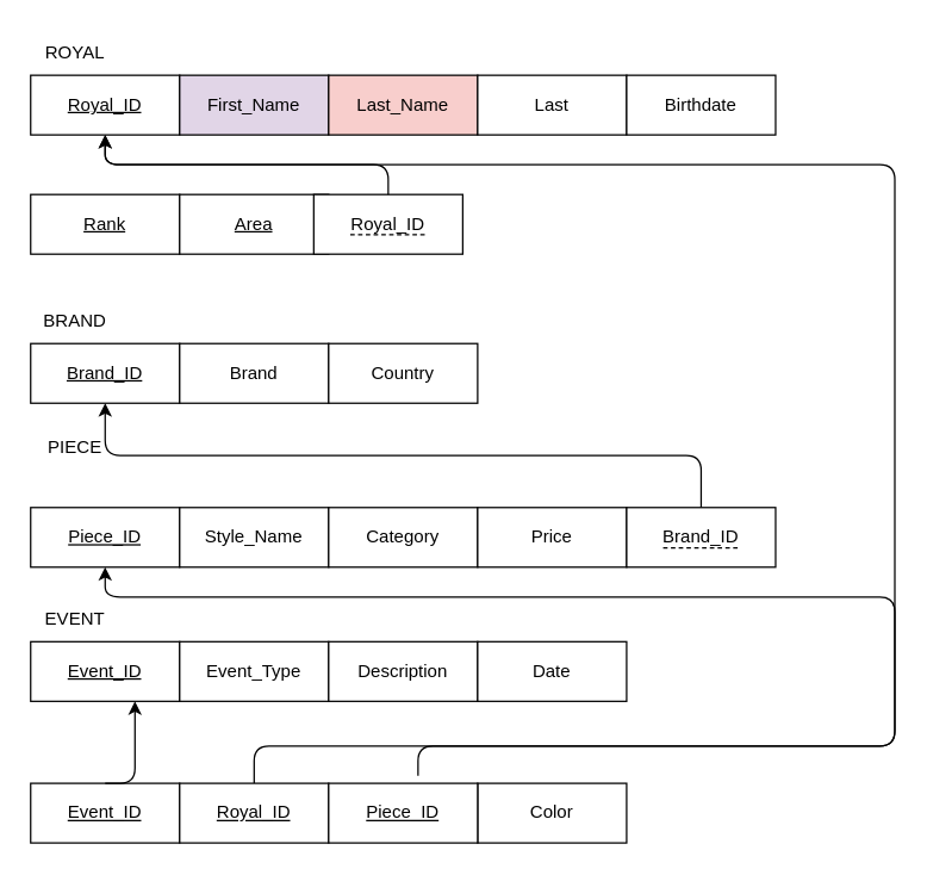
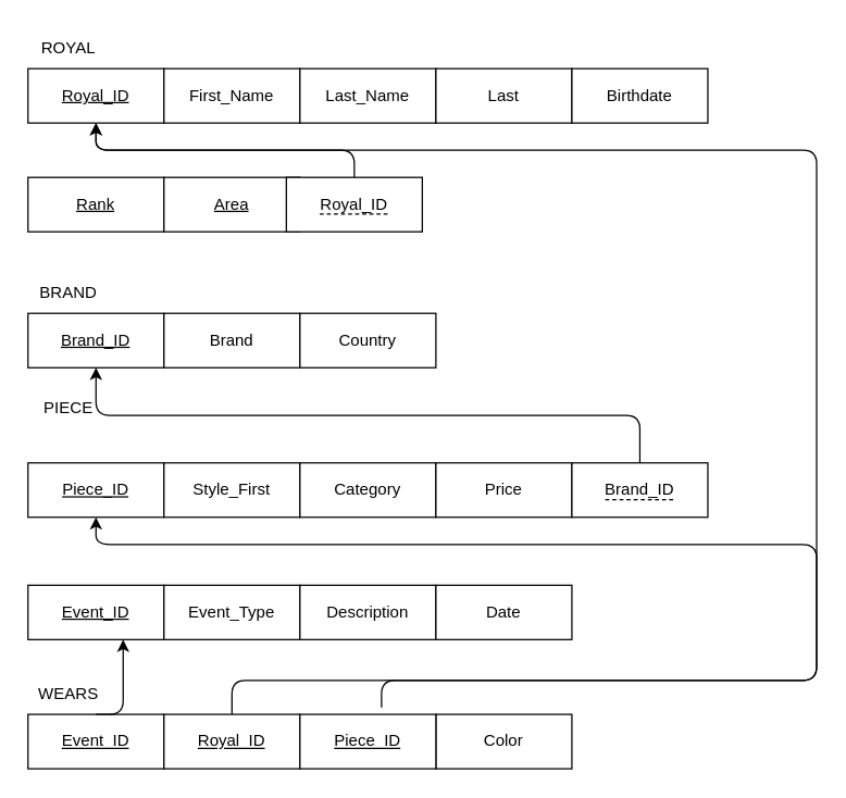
- <mxCell id="3" value="First_Name" style="whiteSpace=wrap;html=1;align=center;fillColor=#e1d5e7;" vertex="1" parent="1"><mxGeometry x="120" y="50" width="100" height="40" as="geometry" /></mxCell>
+ <mxCell id="3" value="First_Name" style="whiteSpace=wrap;html=1;align=center;" vertex="1" parent="1"><mxGeometry x="120" y="50" width="100" height="40" as="geometry" /></mxCell>
- <mxCell id="4" value="Last_Name" style="whiteSpace=wrap;html=1;align=center;fillColor=#f8cecc;" vertex="1" parent="1"><mxGeometry x="220" y="50" width="100" height="40" as="geometry" /></mxCell>
+ <mxCell id="4" value="Last_Name" style="whiteSpace=wrap;html=1;align=center;" vertex="1" parent="1"><mxGeometry x="220" y="50" width="100" height="40" as="geometry" /></mxCell>
- <mxCell id="17" value="Style_Name" style="whiteSpace=wrap;html=1;align=center;" vertex="1" parent="1"><mxGeometry x="120" y="340" width="100" height="40" as="geometry" /></mxCell>
+ <mxCell id="17" value="Style_First" style="whiteSpace=wrap;html=1;align=center;" vertex="1" parent="1"><mxGeometry x="120" y="340" width="100" height="40" as="geometry" /></mxCell>
- <mxCell id="26" value="EVENT" style="text;html=1;strokeColor=none;fillColor=none;align=center;verticalAlign=middle;whiteSpace=wrap;rounded=0;" vertex="1" parent="1"><mxGeometry x="20" y="400" width="60" height="30" as="geometry" /></mxCell>
+ <mxCell id="29" value="WEARS" style="text;html=1;strokeColor=none;fillColor=none;align=center;verticalAlign=middle;whiteSpace=wrap;rounded=0;" vertex="1" parent="1"><mxGeometry x="20" y="495" width="60" height="30" as="geometry" /></mxCell>
